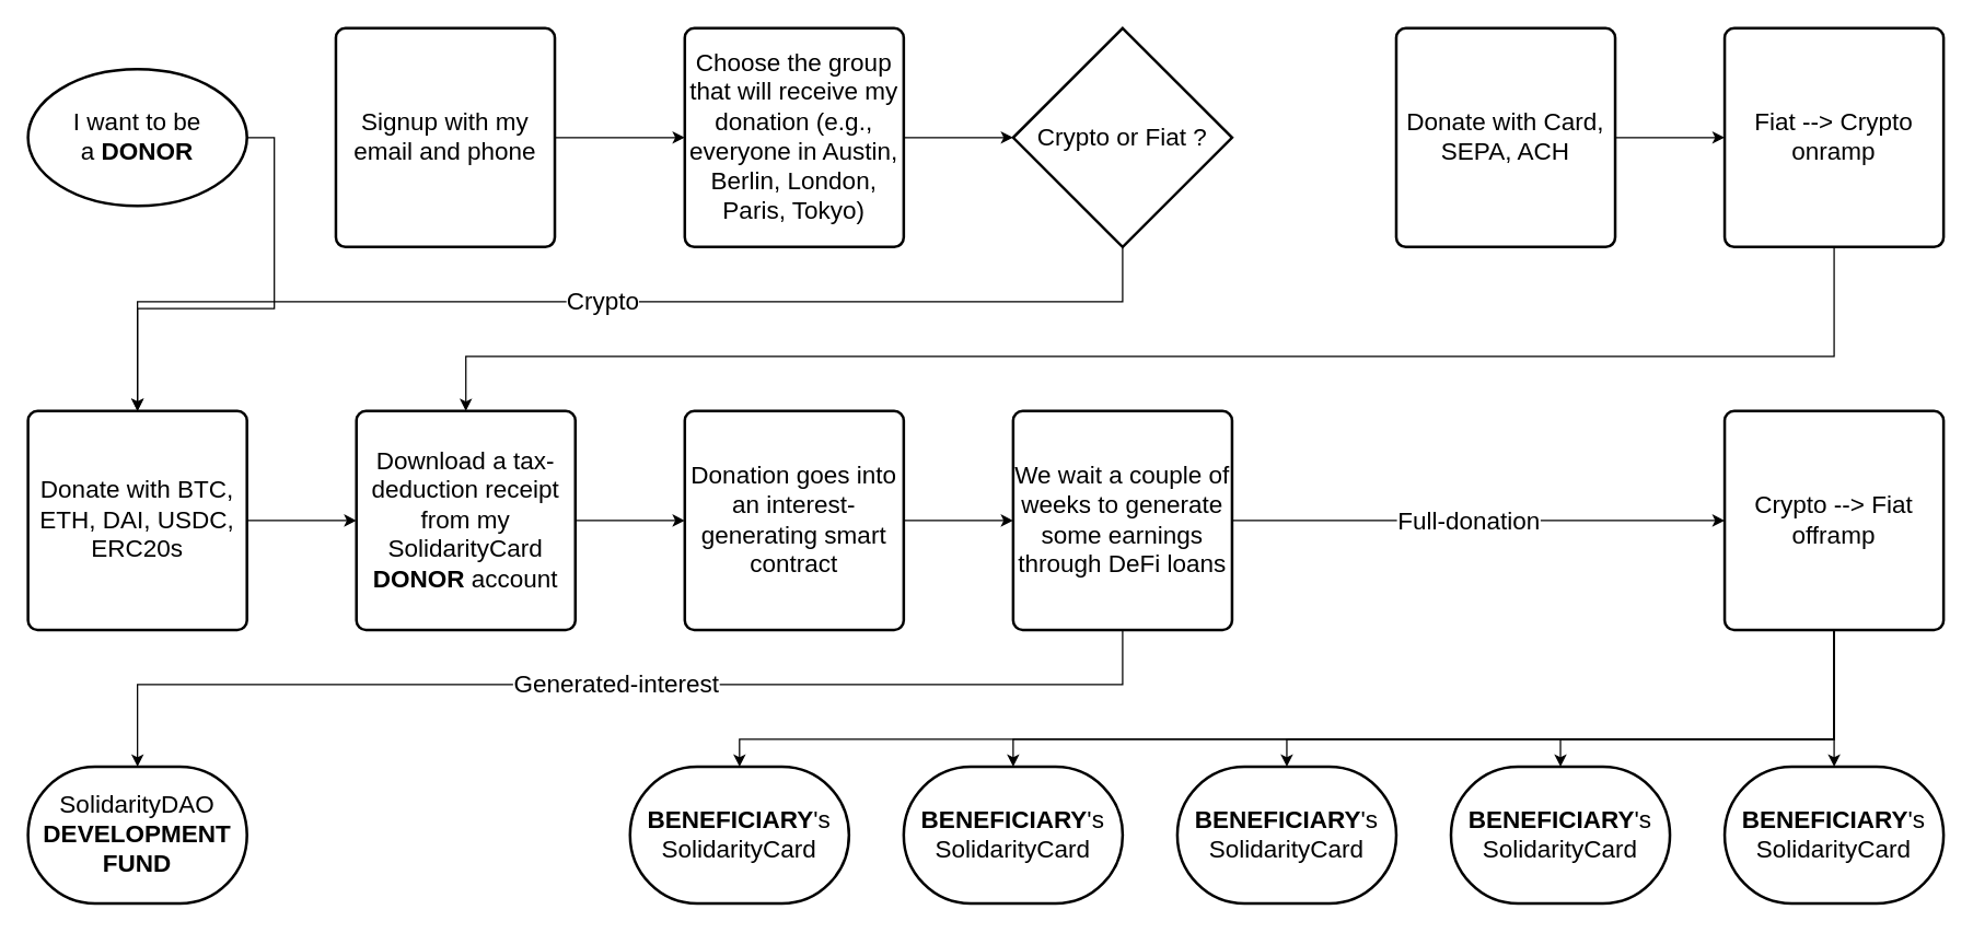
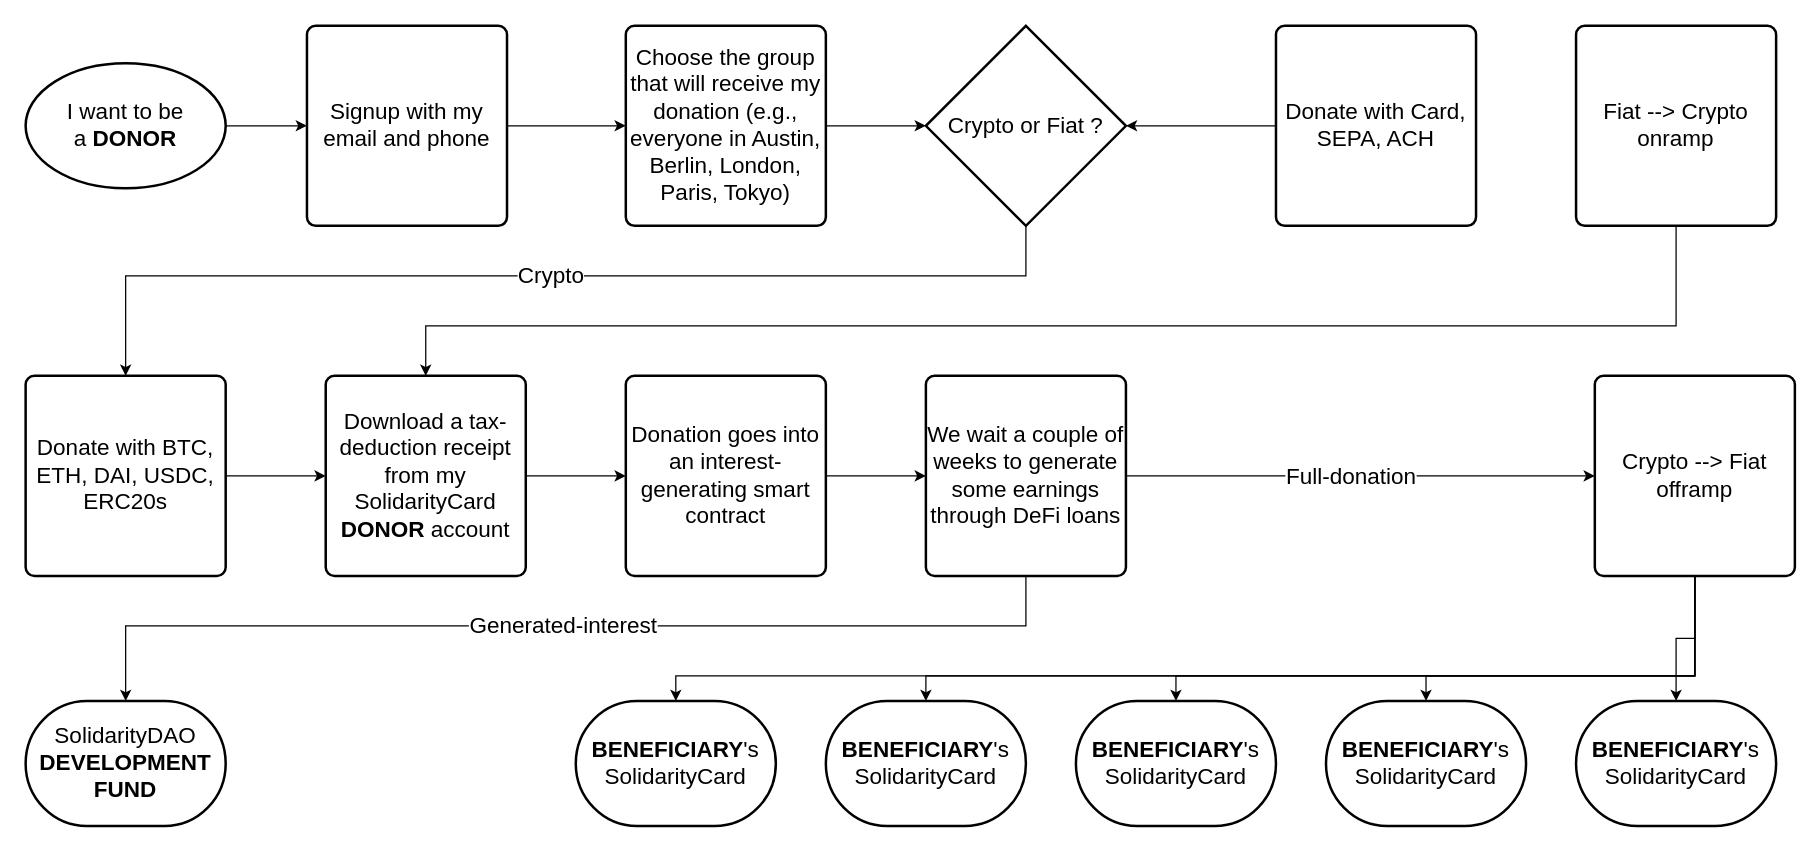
- <mxCell id="10" value="" style="edgeStyle=orthogonalEdgeStyle;rounded=0;orthogonalLoop=1;jettySize=auto;html=1;fontSize=18;" edge="1" parent="1" source="11" target="13"><mxGeometry relative="1" as="geometry" /></mxCell>
+ <mxCell id="10" value="" style="edgeStyle=orthogonalEdgeStyle;rounded=0;orthogonalLoop=1;jettySize=auto;html=1;fontSize=18;" edge="1" parent="1" source="11" target="9"><mxGeometry relative="1" as="geometry" /></mxCell>
- <mxCell id="2" style="edgeStyle=orthogonalEdgeStyle;rounded=0;orthogonalLoop=1;jettySize=auto;html=1;exitX=1;exitY=0.5;exitDx=0;exitDy=0;exitPerimeter=0;fontSize=18;" edge="1" parent="1" source="3" target="15"><mxGeometry relative="1" as="geometry" /></mxCell>
+ <mxCell id="2" style="edgeStyle=orthogonalEdgeStyle;rounded=0;orthogonalLoop=1;jettySize=auto;html=1;exitX=1;exitY=0.5;exitDx=0;exitDy=0;exitPerimeter=0;entryX=0;entryY=0.5;entryDx=0;entryDy=0;fontSize=18;" edge="1" parent="1" source="3" target="5"><mxGeometry relative="1" as="geometry" /></mxCell>
- <mxCell id="29" value="Crypto --&amp;gt; Fiat offramp" style="rounded=1;whiteSpace=wrap;html=1;absoluteArcSize=1;arcSize=14;strokeWidth=2;shadow=0;fontFamily=Helvetica;fontSize=18;" vertex="1" parent="1"><mxGeometry x="1260" y="300" width="160" height="160" as="geometry" /></mxCell>
+ <mxCell id="29" value="Crypto --&amp;gt; Fiat offramp" style="rounded=1;whiteSpace=wrap;html=1;absoluteArcSize=1;arcSize=14;strokeWidth=2;shadow=0;fontFamily=Helvetica;fontSize=18;" vertex="1" parent="1"><mxGeometry x="1275" y="300" width="160" height="160" as="geometry" /></mxCell>
